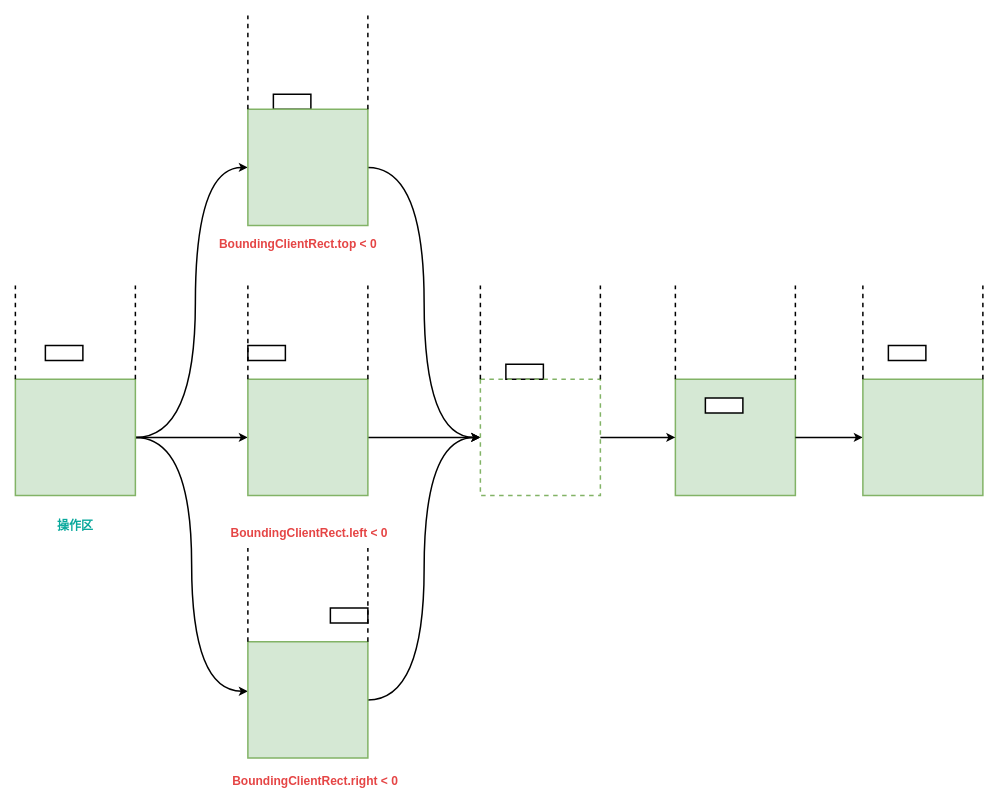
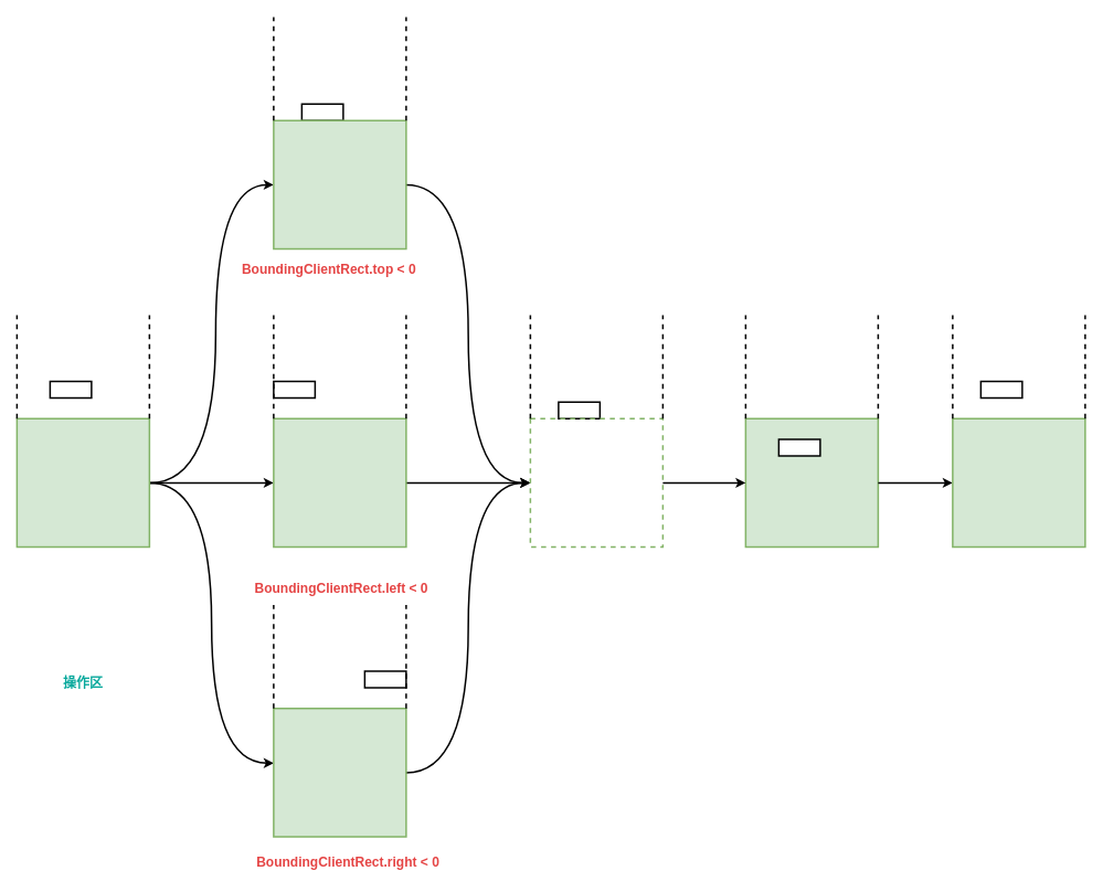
- <mxCell id="8" value="&lt;b&gt;&lt;font color=&quot;#08a89c&quot; style=&quot;font-size: 16px;&quot;&gt;操作区&lt;/font&gt;&lt;/b&gt;" style="text;html=1;strokeColor=none;fillColor=none;align=center;verticalAlign=middle;whiteSpace=wrap;rounded=0;" vertex="1" parent="1"><mxGeometry x="70" y="685" width="60" height="30" as="geometry" /></mxCell>
+ <mxCell id="8" value="&lt;b&gt;&lt;font color=&quot;#08a89c&quot; style=&quot;font-size: 16px;&quot;&gt;操作区&lt;/font&gt;&lt;/b&gt;" style="text;html=1;strokeColor=none;fillColor=none;align=center;verticalAlign=middle;whiteSpace=wrap;rounded=0;" vertex="1" parent="1"><mxGeometry x="70" y="810" width="60" height="30" as="geometry" /></mxCell>
